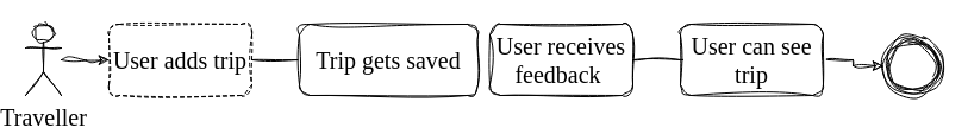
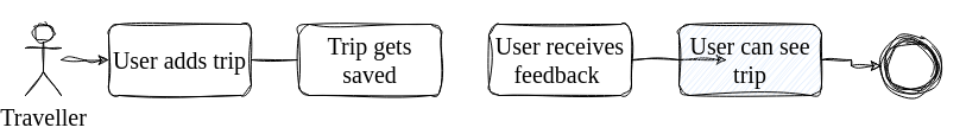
- <mxCell id="5" value="User adds trip" style="rounded=1;whiteSpace=wrap;html=1;sketch=1;hachureGap=4;jiggle=2;curveFitting=1;fontFamily=Architects Daughter;fontSource=https%3A%2F%2Ffonts.googleapis.com%2Fcss%3Ffamily%3DArchitects%2BDaughter;fontSize=20;labelBackgroundColor=none;dashed=1;" parent="1" vertex="1"><mxGeometry x="90" y="20" width="120" height="60" as="geometry" /></mxCell>
+ <mxCell id="5" value="User adds trip" style="rounded=1;whiteSpace=wrap;html=1;sketch=1;hachureGap=4;jiggle=2;curveFitting=1;fontFamily=Architects Daughter;fontSource=https%3A%2F%2Ffonts.googleapis.com%2Fcss%3Ffamily%3DArchitects%2BDaughter;fontSize=20;labelBackgroundColor=none;" parent="1" vertex="1"><mxGeometry x="90" y="20" width="120" height="60" as="geometry" /></mxCell>
- <mxCell id="6" value="Trip gets saved" style="rounded=1;whiteSpace=wrap;html=1;sketch=1;hachureGap=4;jiggle=2;curveFitting=1;fontFamily=Architects Daughter;fontSource=https%3A%2F%2Ffonts.googleapis.com%2Fcss%3Ffamily%3DArchitects%2BDaughter;fontSize=20;labelBackgroundColor=none;" parent="1" vertex="1"><mxGeometry x="250" y="20" width="150" height="60" as="geometry" /></mxCell>
+ <mxCell id="6" value="Trip gets saved" style="rounded=1;whiteSpace=wrap;html=1;sketch=1;hachureGap=4;jiggle=2;curveFitting=1;fontFamily=Architects Daughter;fontSource=https%3A%2F%2Ffonts.googleapis.com%2Fcss%3Ffamily%3DArchitects%2BDaughter;fontSize=20;labelBackgroundColor=none;" parent="1" vertex="1"><mxGeometry x="250" y="20" width="120" height="60" as="geometry" /></mxCell>
- <mxCell id="10" value="User can see trip" style="rounded=1;whiteSpace=wrap;html=1;sketch=1;hachureGap=4;jiggle=2;curveFitting=1;fontFamily=Architects Daughter;fontSource=https%3A%2F%2Ffonts.googleapis.com%2Fcss%3Ffamily%3DArchitects%2BDaughter;fontSize=20;labelBackgroundColor=none;" parent="1" vertex="1"><mxGeometry x="570" y="20" width="120" height="60" as="geometry" /></mxCell>
+ <mxCell id="10" value="User can see trip" style="rounded=1;whiteSpace=wrap;html=1;sketch=1;hachureGap=4;jiggle=2;curveFitting=1;fontFamily=Architects Daughter;fontSource=https%3A%2F%2Ffonts.googleapis.com%2Fcss%3Ffamily%3DArchitects%2BDaughter;fontSize=20;labelBackgroundColor=none;fillColor=#dae8fc;" parent="1" vertex="1"><mxGeometry x="570" y="20" width="120" height="60" as="geometry" /></mxCell>
